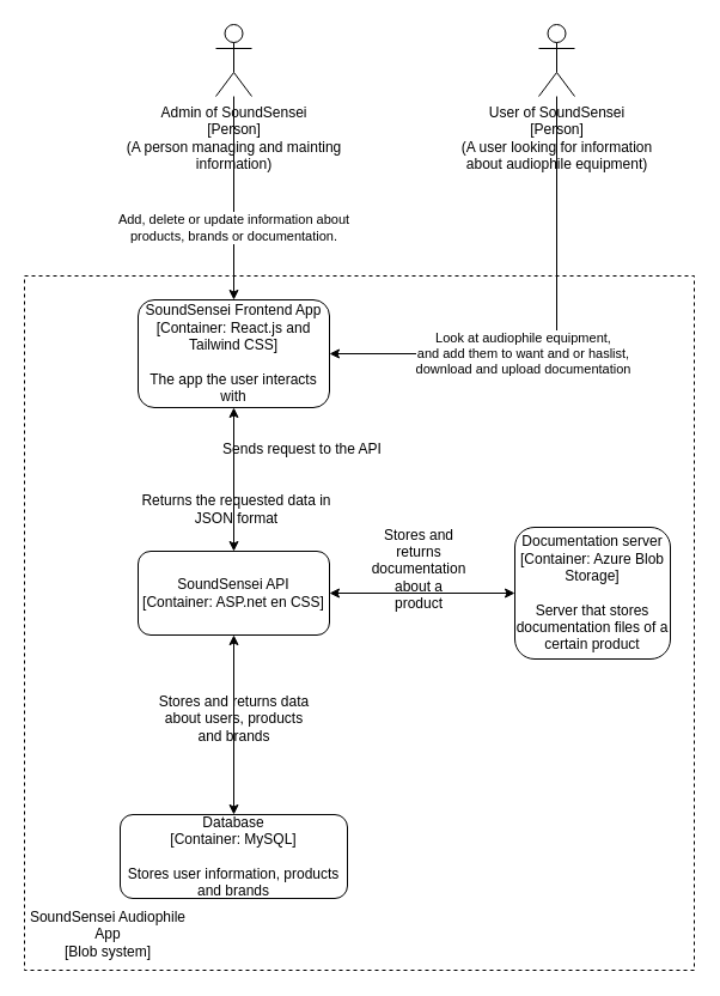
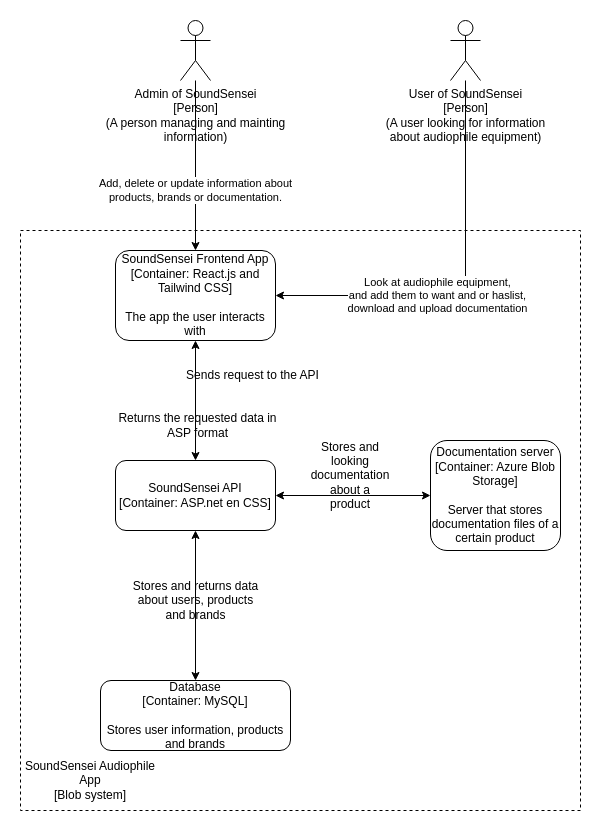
- <mxCell id="13" value="Returns the requested data in JSON format" style="text;html=1;strokeColor=none;fillColor=none;align=center;verticalAlign=middle;whiteSpace=wrap;rounded=0;" parent="1" vertex="1"><mxGeometry x="115" y="410" width="165" height="30" as="geometry" /></mxCell>
+ <mxCell id="13" value="Returns the requested data in ASP format" style="text;html=1;strokeColor=none;fillColor=none;align=center;verticalAlign=middle;whiteSpace=wrap;rounded=0;" parent="1" vertex="1"><mxGeometry x="115" y="410" width="165" height="30" as="geometry" /></mxCell>
- <mxCell id="14" value="Stores and returns documentation about a product" style="text;html=1;strokeColor=none;fillColor=none;align=center;verticalAlign=middle;whiteSpace=wrap;rounded=0;" parent="1" vertex="1"><mxGeometry x="320" y="460" width="60" height="30" as="geometry" /></mxCell>
+ <mxCell id="14" value="Stores and looking documentation about a product" style="text;html=1;strokeColor=none;fillColor=none;align=center;verticalAlign=middle;whiteSpace=wrap;rounded=0;" parent="1" vertex="1"><mxGeometry x="320" y="460" width="60" height="30" as="geometry" /></mxCell>
